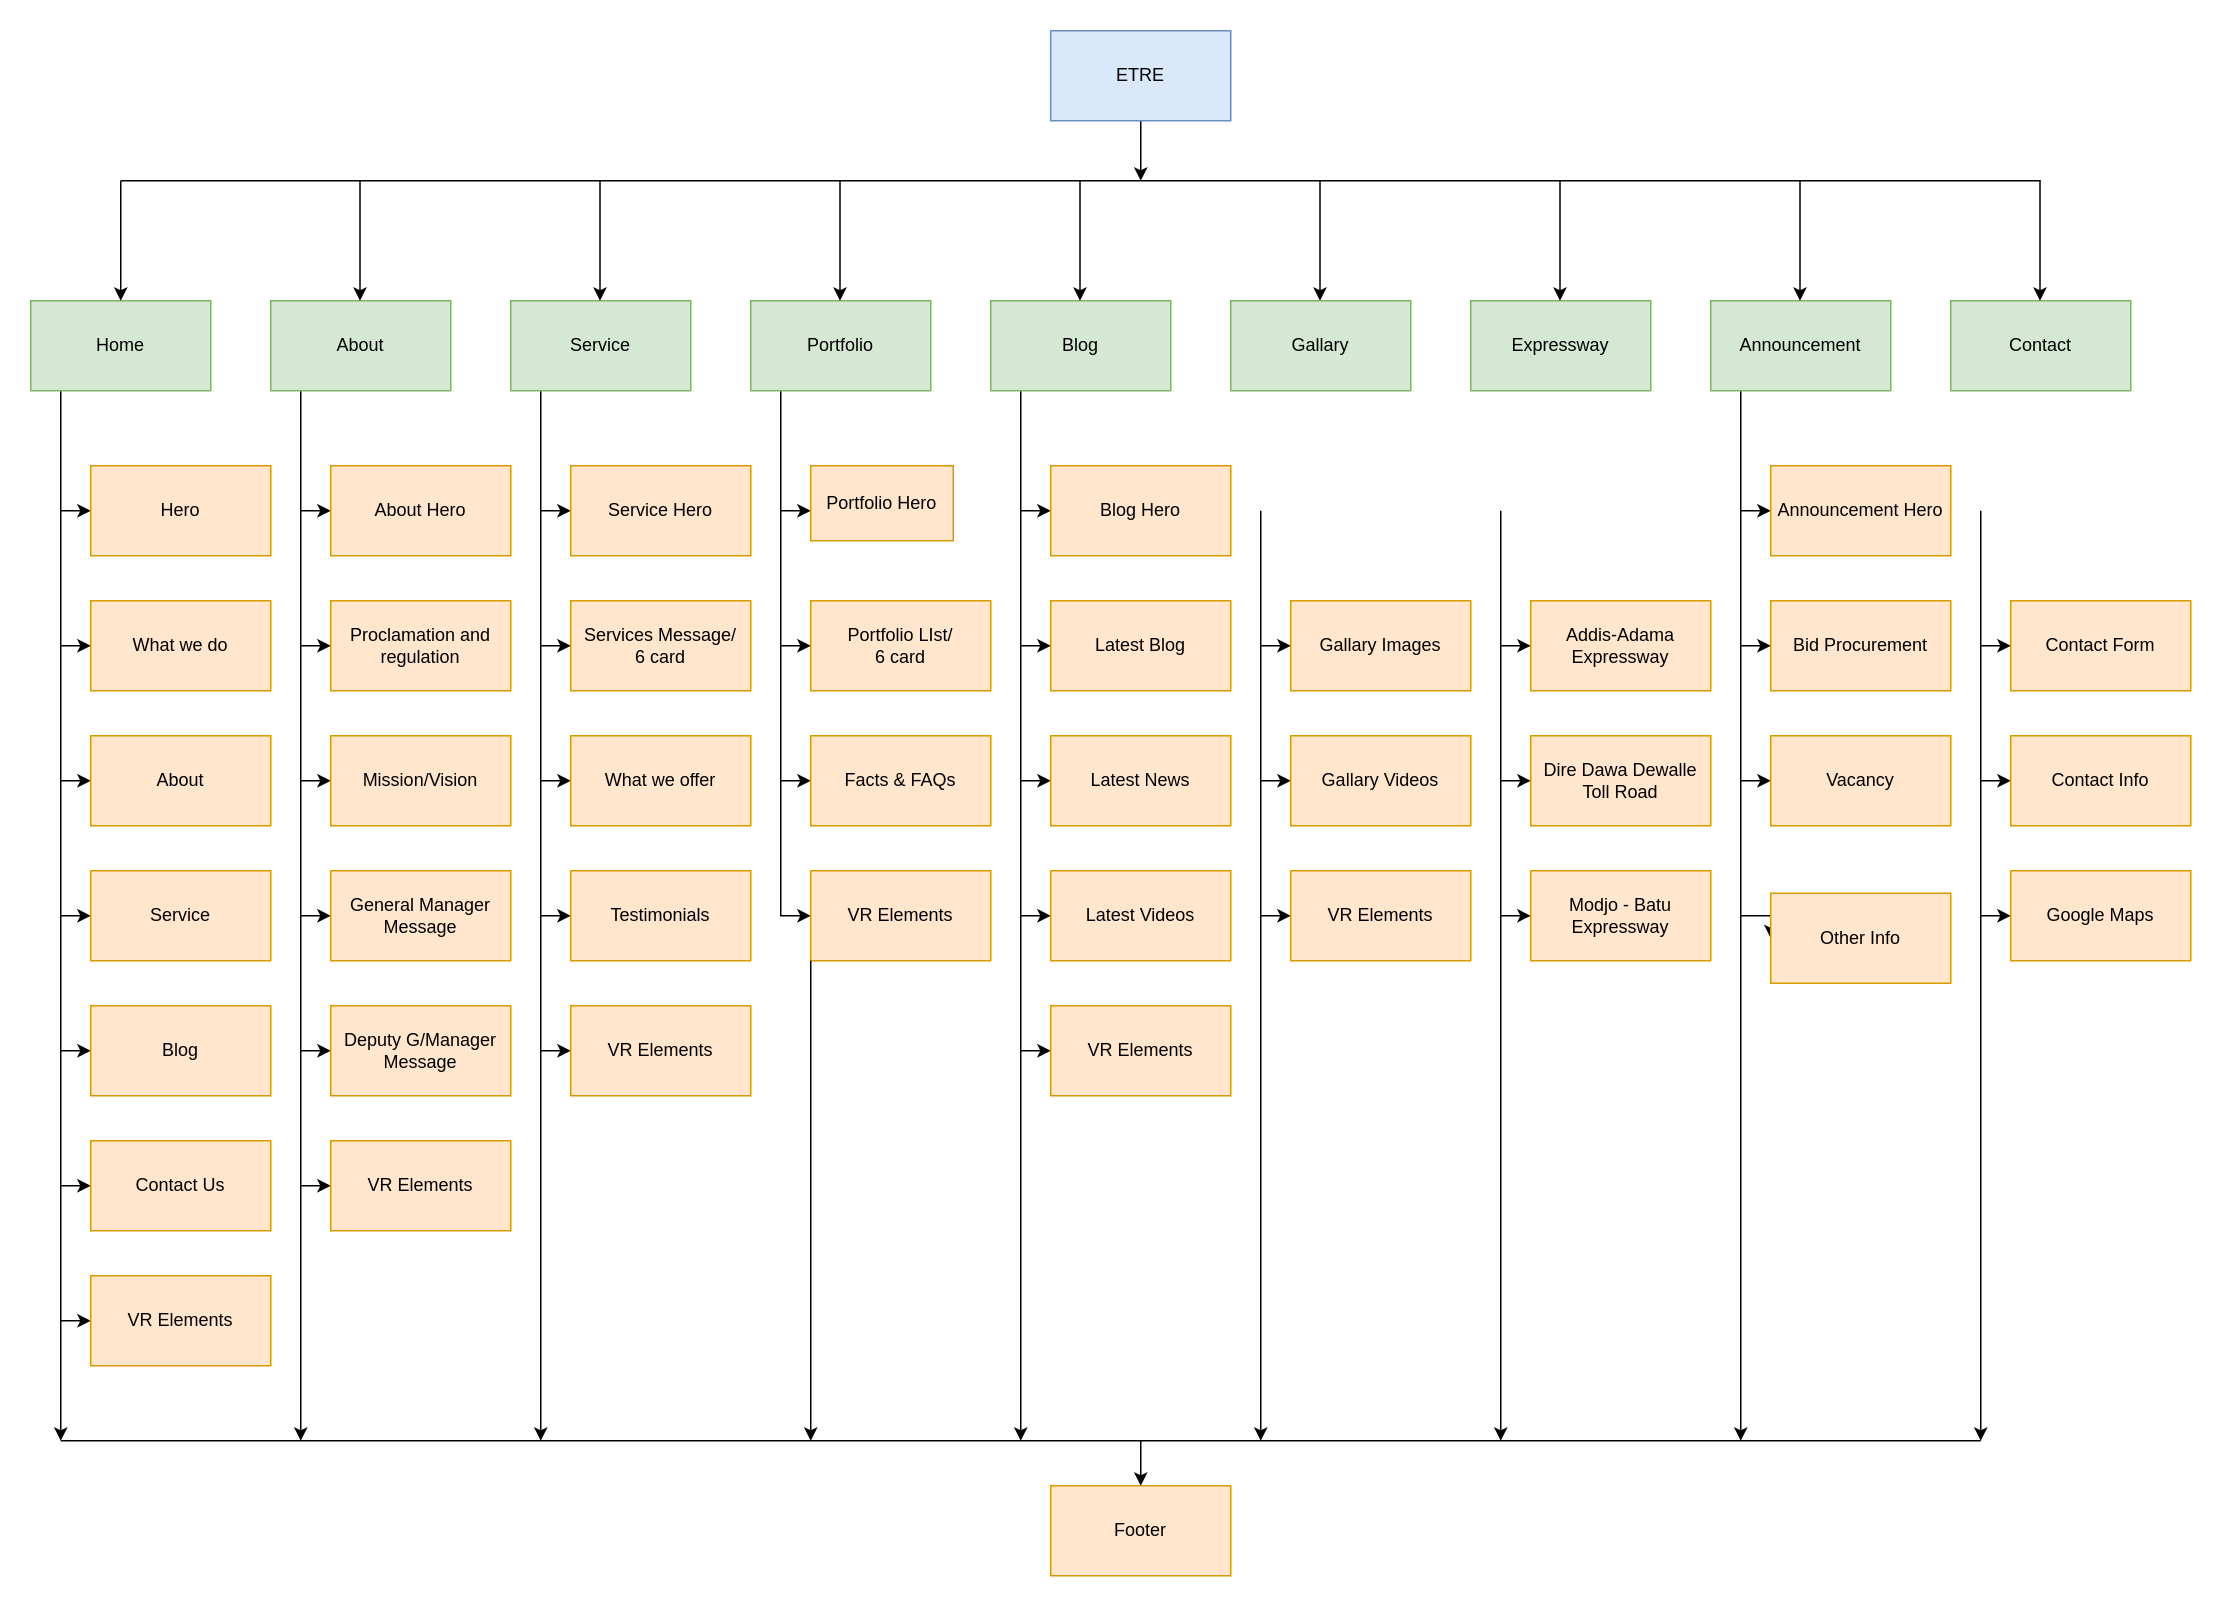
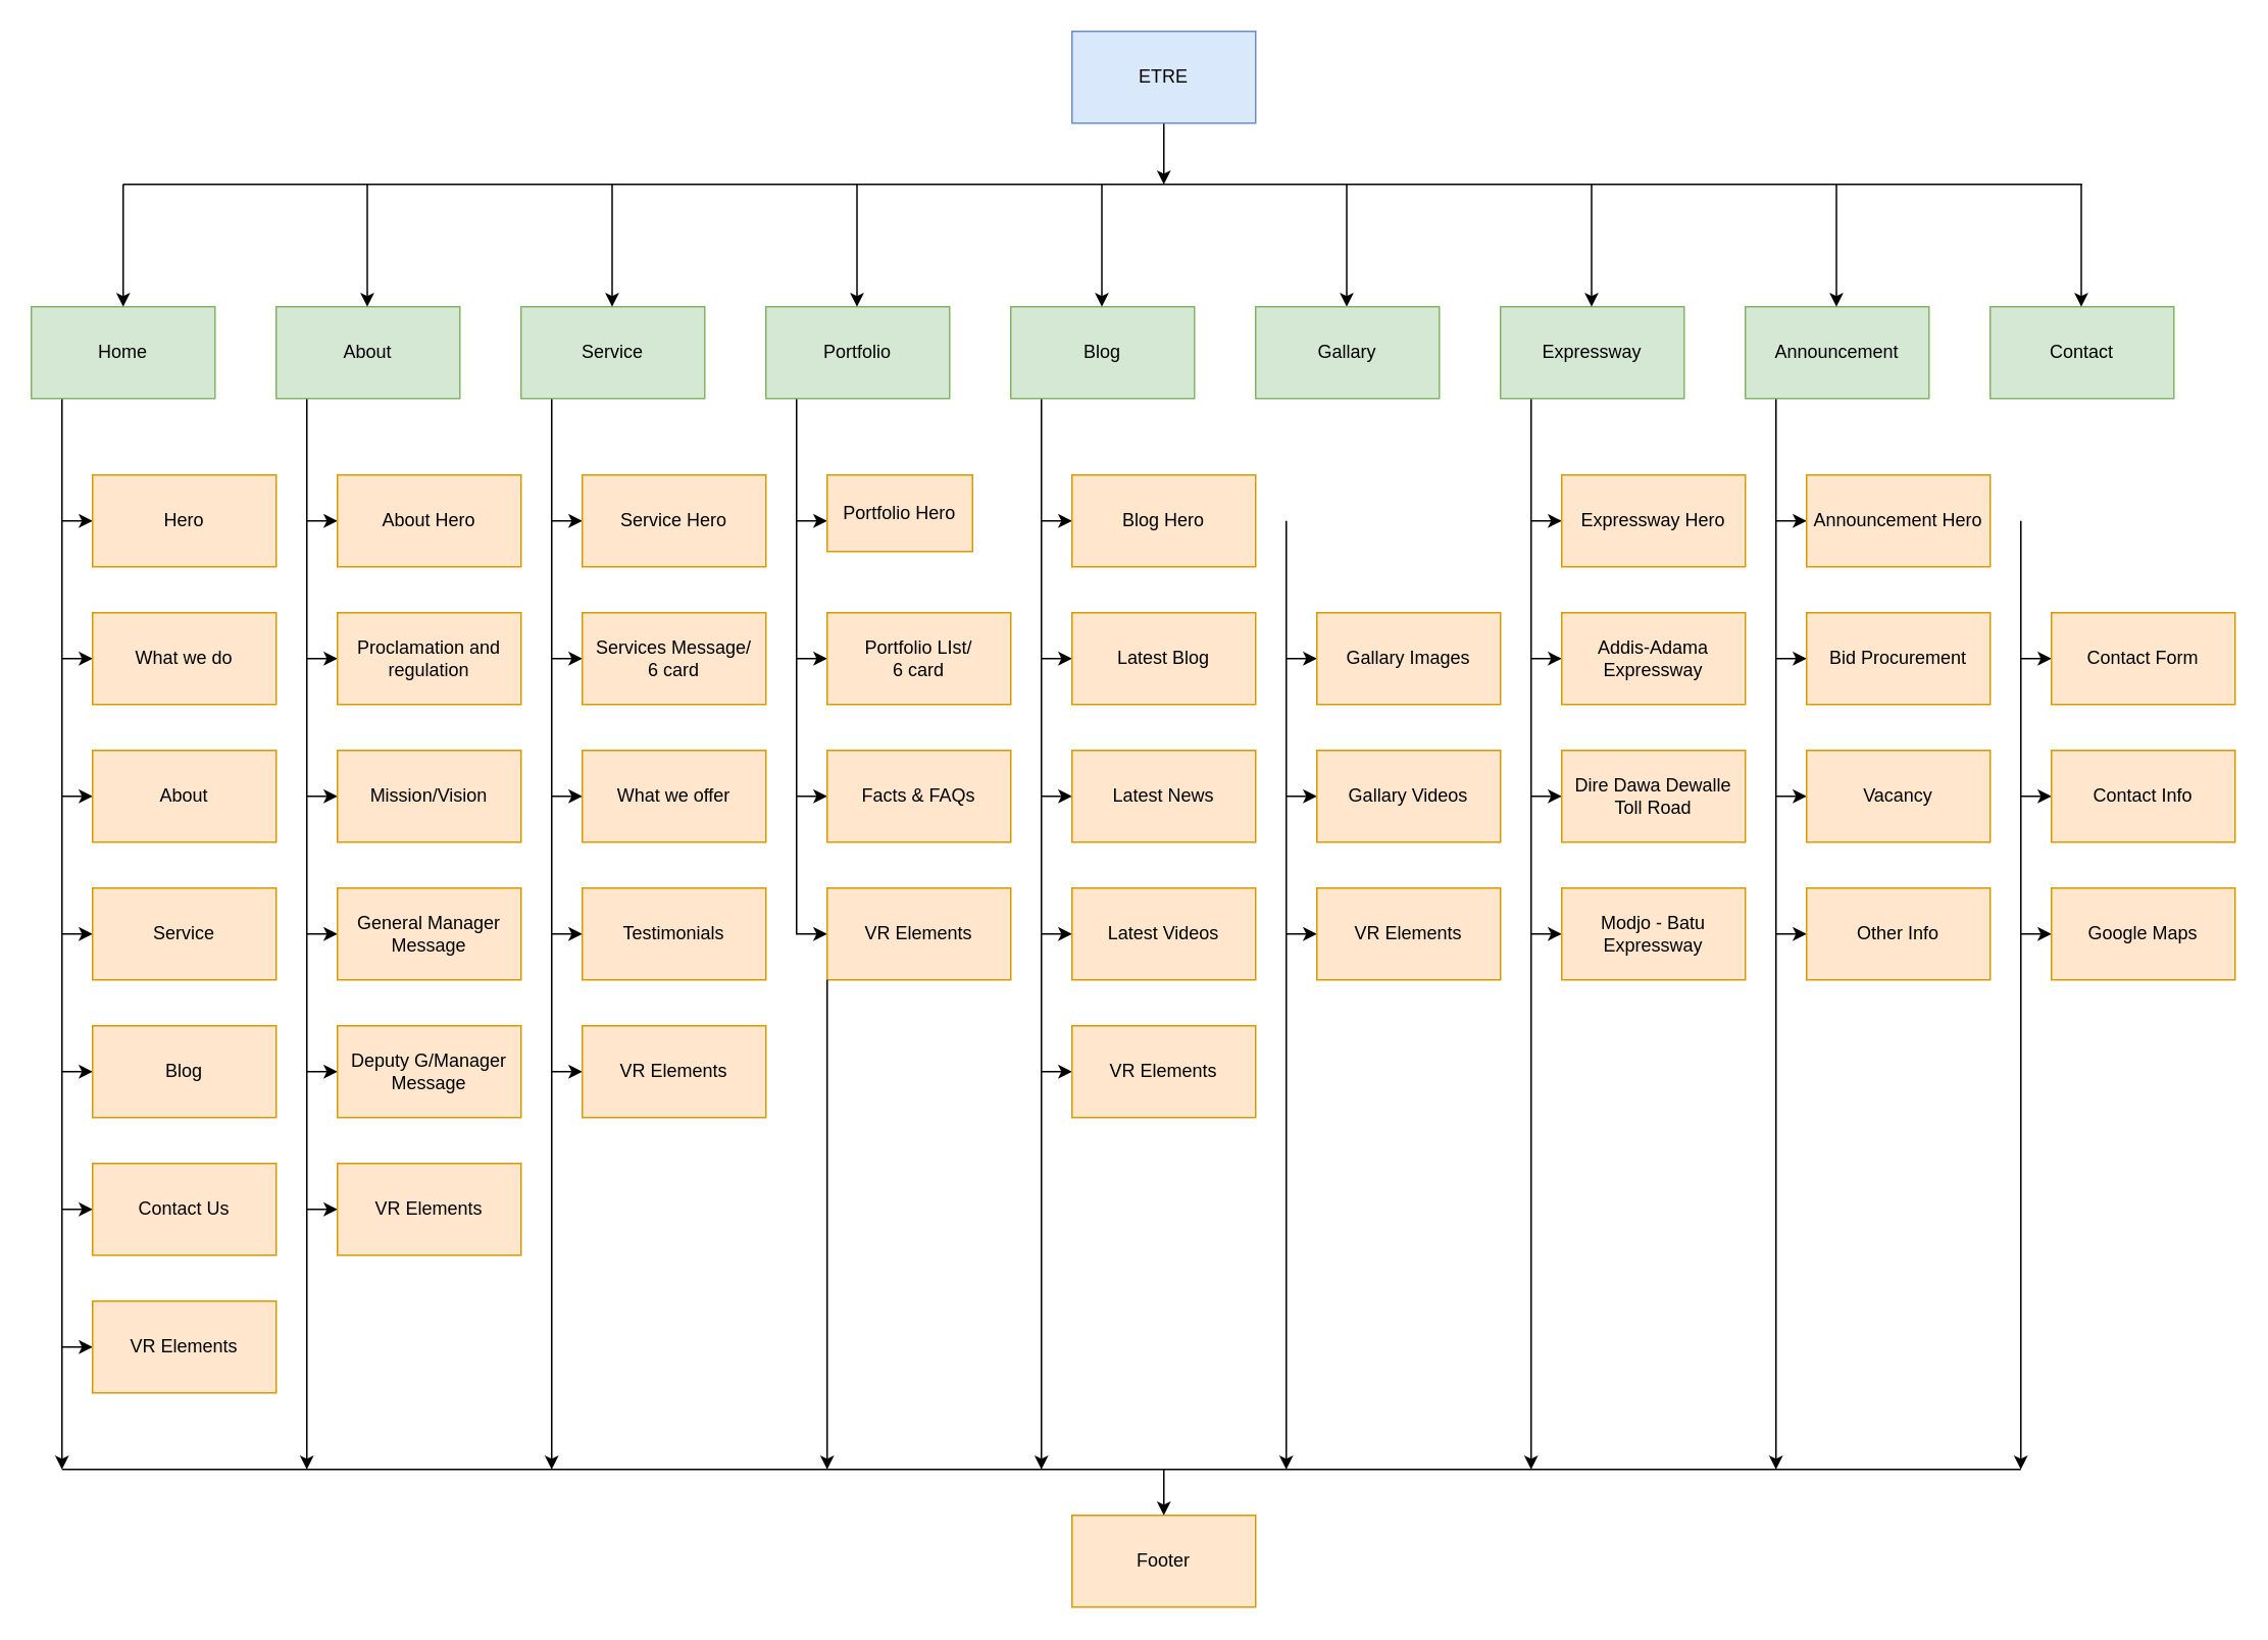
+ <mxCell id="22" value="" style="edgeStyle=orthogonalEdgeStyle;rounded=0;orthogonalLoop=1;jettySize=auto;html=1;" edge="1" parent="1" source="23" target="36"><mxGeometry relative="1" as="geometry"><Array as="points"><mxPoint x="1000" y="340" /></Array></mxGeometry></mxCell>
+ <mxCell id="36" value="Expressway Hero" style="rounded=0;whiteSpace=wrap;html=1;fillColor=#ffe6cc;strokeColor=#d79b00;" vertex="1" parent="1"><mxGeometry x="1020" y="310" width="120" height="60" as="geometry" /></mxCell>
- <mxCell id="98" value="Other Info" style="rounded=0;whiteSpace=wrap;html=1;fillColor=#ffe6cc;strokeColor=#d79b00;" vertex="1" parent="1"><mxGeometry x="1180" y="595" width="120" height="60" as="geometry" /></mxCell>
+ <mxCell id="98" value="Other Info" style="rounded=0;whiteSpace=wrap;html=1;fillColor=#ffe6cc;strokeColor=#d79b00;" vertex="1" parent="1"><mxGeometry x="1180" y="580" width="120" height="60" as="geometry" /></mxCell>
